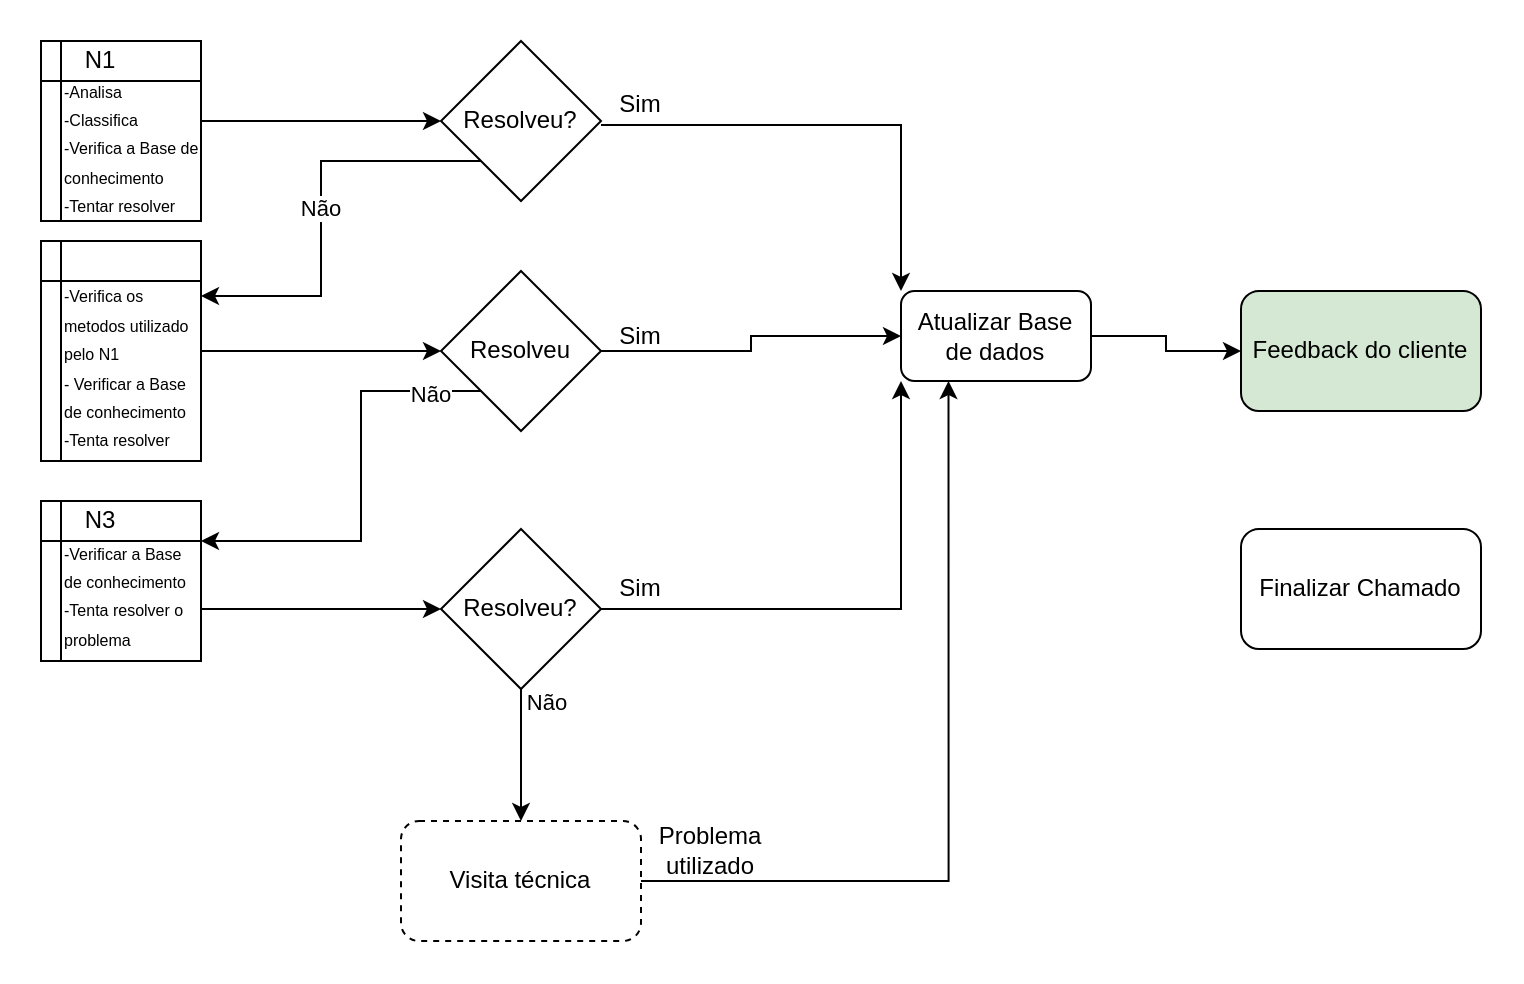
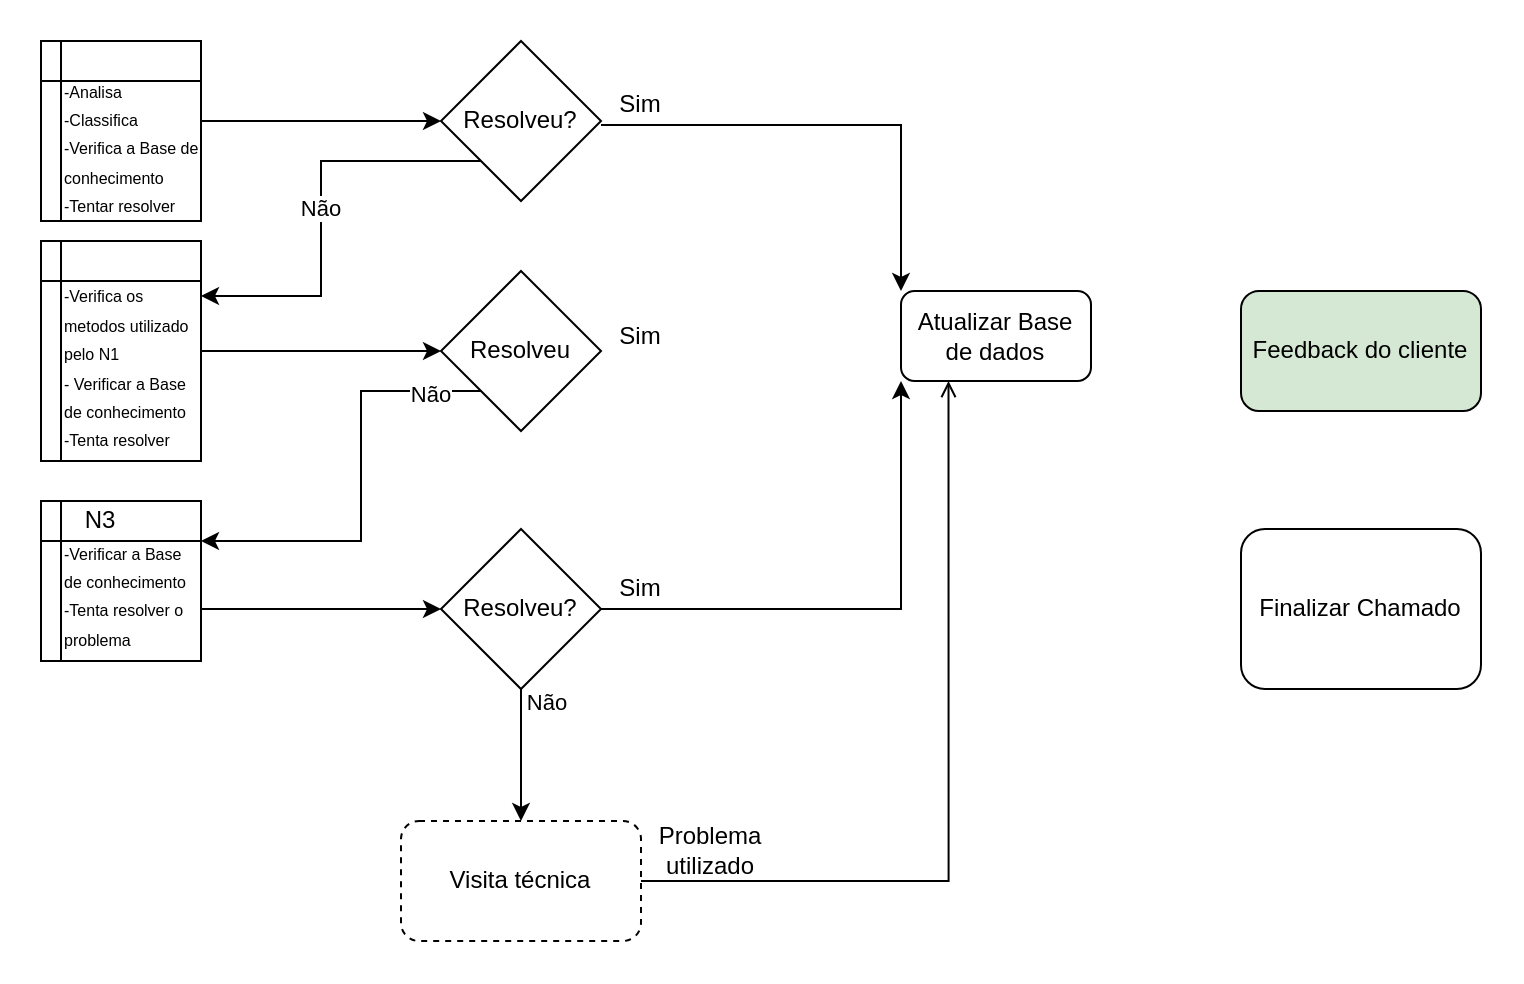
- <mxCell id="18" value="N1" style="text;html=1;strokeColor=none;fillColor=none;align=center;verticalAlign=middle;whiteSpace=wrap;rounded=0;" parent="1" vertex="1"><mxGeometry x="30" y="20" width="40" height="20" as="geometry" /></mxCell>
- <mxCell id="26" style="edgeStyle=orthogonalEdgeStyle;rounded=0;orthogonalLoop=1;jettySize=auto;html=1;exitX=1;exitY=0.5;exitDx=0;exitDy=0;entryX=0;entryY=0.5;entryDx=0;entryDy=0;" edge="1" parent="1" source="27" target="28"><mxGeometry relative="1" as="geometry" /></mxCell>
- <mxCell id="12" style="edgeStyle=orthogonalEdgeStyle;rounded=0;orthogonalLoop=1;jettySize=auto;html=1;exitX=1;exitY=0.5;exitDx=0;exitDy=0;entryX=0;entryY=0.5;entryDx=0;entryDy=0;" edge="1" parent="1" source="13" target="27"><mxGeometry relative="1" as="geometry" /></mxCell>
- <mxCell id="24" style="edgeStyle=orthogonalEdgeStyle;rounded=0;orthogonalLoop=1;jettySize=auto;html=1;exitX=1;exitY=0.5;exitDx=0;exitDy=0;entryX=0.25;entryY=1;entryDx=0;entryDy=0;" edge="1" parent="1" source="25" target="27"><mxGeometry relative="1" as="geometry" /></mxCell>
+ <mxCell id="24" style="edgeStyle=orthogonalEdgeStyle;rounded=0;orthogonalLoop=1;jettySize=auto;html=1;exitX=1;exitY=0.5;exitDx=0;exitDy=0;entryX=0.25;entryY=1;entryDx=0;entryDy=0;endArrow=open;" edge="1" parent="1" source="25" target="27"><mxGeometry relative="1" as="geometry" /></mxCell>
- <mxCell id="9" value="Finalizar Chamado" style="rounded=1;whiteSpace=wrap;html=1;" parent="1" vertex="1"><mxGeometry x="620" y="264" width="120" height="60" as="geometry" /></mxCell>
+ <mxCell id="9" value="Finalizar Chamado" style="rounded=1;whiteSpace=wrap;html=1;" parent="1" vertex="1"><mxGeometry x="620" y="264" width="120" height="80" as="geometry" /></mxCell>
